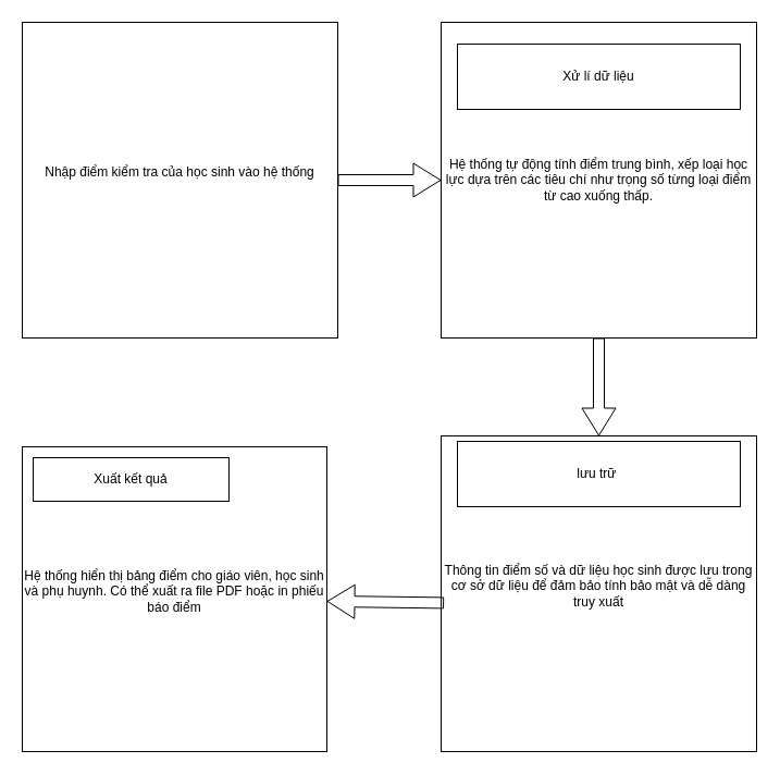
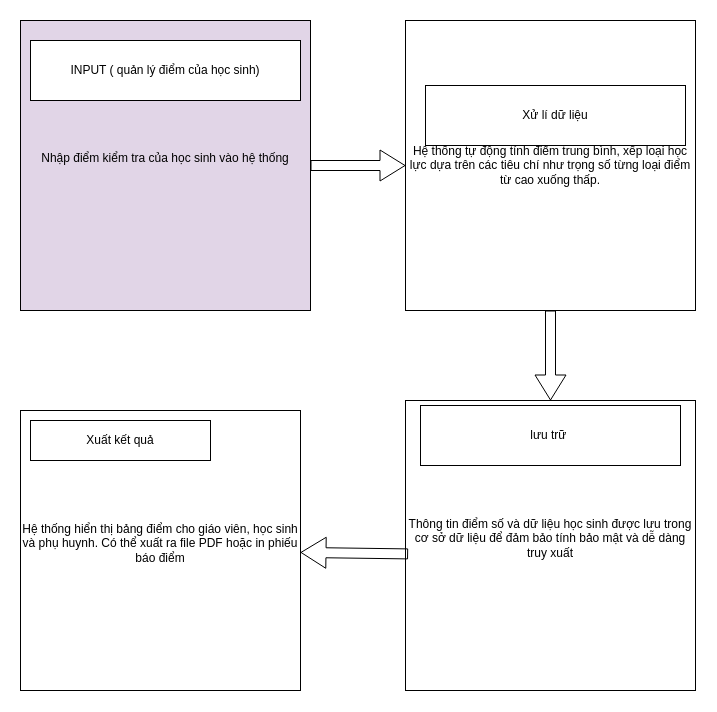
+ <mxCell id="3" value="INPUT ( quản lý điểm của học sinh)" style="rounded=0;whiteSpace=wrap;html=1;" vertex="1" parent="1"><mxGeometry x="30" y="40" width="270" height="60" as="geometry" /></mxCell>
- <mxCell id="5" value="Xử lí dữ liệu" style="rounded=0;whiteSpace=wrap;html=1;" vertex="1" parent="1"><mxGeometry x="420" y="40" width="260" height="60" as="geometry" /></mxCell>
+ <mxCell id="5" value="Xử lí dữ liệu" style="rounded=0;whiteSpace=wrap;html=1;" vertex="1" parent="1"><mxGeometry x="425" y="85" width="260" height="60" as="geometry" /></mxCell>
- <mxCell id="2" value="Nhập điểm kiểm tra của học sinh vào hệ thống&lt;div&gt;&lt;br/&gt;&lt;/div&gt;" style="whiteSpace=wrap;html=1;aspect=fixed;" vertex="1" parent="1"><mxGeometry x="20" y="20" width="290" height="290" as="geometry" /></mxCell>
+ <mxCell id="2" value="Nhập điểm kiểm tra của học sinh vào hệ thống&lt;div&gt;&lt;br/&gt;&lt;/div&gt;" style="whiteSpace=wrap;html=1;aspect=fixed;fillColor=#e1d5e7;" vertex="1" parent="1"><mxGeometry x="20" y="20" width="290" height="290" as="geometry" /></mxCell>
